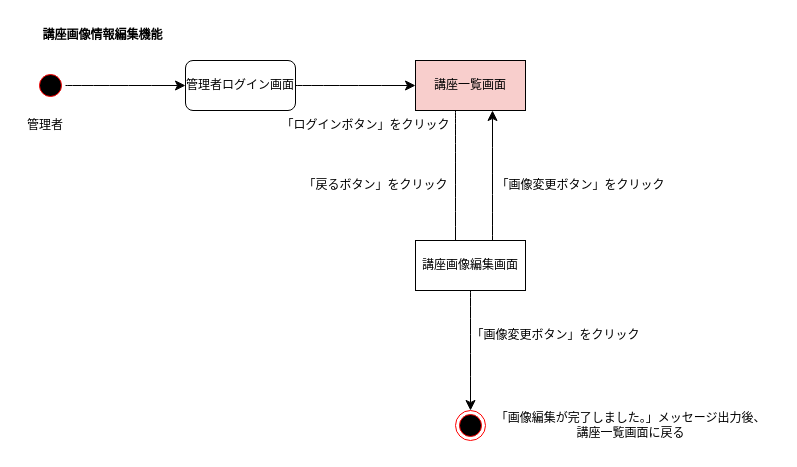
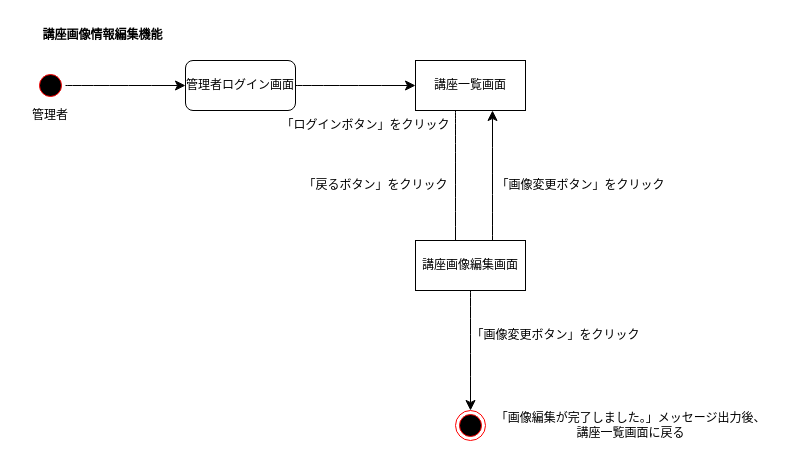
- <mxCell id="6" value="講座一覧画面" style="html=1;whiteSpace=wrap;fillColor=#f8cecc;" parent="1" vertex="1"><mxGeometry x="415" y="60" width="110" height="50" as="geometry" /></mxCell>
+ <mxCell id="6" value="講座一覧画面" style="html=1;whiteSpace=wrap;" parent="1" vertex="1"><mxGeometry x="415" y="60" width="110" height="50" as="geometry" /></mxCell>
- <mxCell id="4" value="管理者" style="text;html=1;strokeColor=none;fillColor=none;align=center;verticalAlign=middle;whiteSpace=wrap;rounded=0;fontSize=12;" parent="1" vertex="1"><mxGeometry x="15" y="110" width="60" height="30" as="geometry" /></mxCell>
+ <mxCell id="4" value="管理者" style="text;html=1;strokeColor=none;fillColor=none;align=center;verticalAlign=middle;whiteSpace=wrap;rounded=0;fontSize=12;" parent="1" vertex="1"><mxGeometry x="20" y="100" width="60" height="30" as="geometry" /></mxCell>
